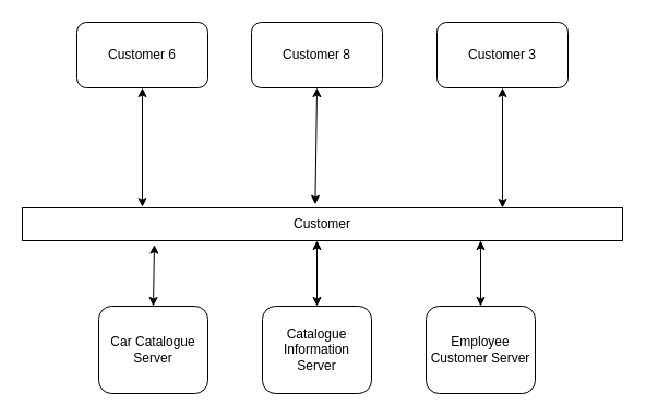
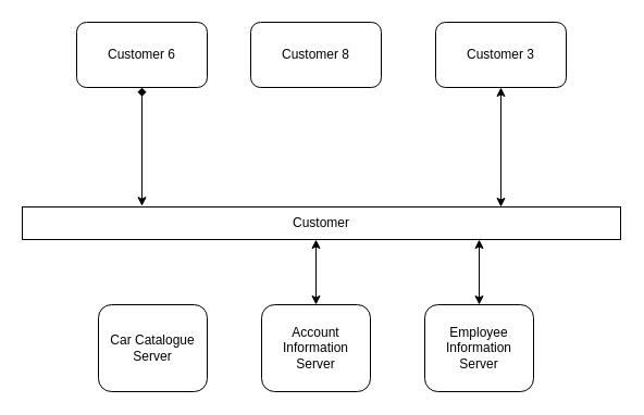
- <mxCell id="8" value="" style="endArrow=classic;startArrow=classic;html=1;rounded=0;entryX=0.5;entryY=1;entryDx=0;entryDy=0;exitX=0.2;exitY=-0.027;exitDx=0;exitDy=0;exitPerimeter=0;" edge="1" parent="1" source="5" target="2"><mxGeometry width="50" height="50" relative="1" as="geometry"><mxPoint x="280" y="230" as="sourcePoint" /><mxPoint x="330" y="180" as="targetPoint" /></mxGeometry></mxCell>
+ <mxCell id="8" value="" style="endArrow=diamond;startArrow=classic;html=1;rounded=0;entryX=0.5;entryY=1;entryDx=0;entryDy=0;exitX=0.2;exitY=-0.027;exitDx=0;exitDy=0;exitPerimeter=0;" edge="1" parent="1" source="5" target="2"><mxGeometry width="50" height="50" relative="1" as="geometry"><mxPoint x="280" y="230" as="sourcePoint" /><mxPoint x="330" y="180" as="targetPoint" /></mxGeometry></mxCell>
- <mxCell id="9" value="" style="endArrow=classic;startArrow=classic;html=1;rounded=0;entryX=0.5;entryY=1;entryDx=0;entryDy=0;exitX=0.488;exitY=-0.107;exitDx=0;exitDy=0;exitPerimeter=0;" edge="1" parent="1" source="5" target="3"><mxGeometry width="50" height="50" relative="1" as="geometry"><mxPoint x="280" y="230" as="sourcePoint" /><mxPoint x="330" y="180" as="targetPoint" /></mxGeometry></mxCell>
- <mxCell id="11" value="" style="endArrow=classic;startArrow=classic;html=1;rounded=0;exitX=0.5;exitY=0;exitDx=0;exitDy=0;entryX=0.22;entryY=1.12;entryDx=0;entryDy=0;entryPerimeter=0;" edge="1" parent="1" source="6" target="5"><mxGeometry width="50" height="50" relative="1" as="geometry"><mxPoint x="280" y="230" as="sourcePoint" /><mxPoint x="330" y="180" as="targetPoint" /></mxGeometry></mxCell>
- <mxCell id="7" value="Catalogue Information Server" style="rounded=1;whiteSpace=wrap;html=1;" vertex="1" parent="1"><mxGeometry x="240" y="280" width="100" height="80" as="geometry" /></mxCell>
+ <mxCell id="7" value="Account Information Server" style="rounded=1;whiteSpace=wrap;html=1;" vertex="1" parent="1"><mxGeometry x="240" y="280" width="100" height="80" as="geometry" /></mxCell>
- <mxCell id="13" value="Employee Customer Server" style="rounded=1;whiteSpace=wrap;html=1;" vertex="1" parent="1"><mxGeometry x="390" y="280" width="100" height="80" as="geometry" /></mxCell>
+ <mxCell id="13" value="Employee Information Server" style="rounded=1;whiteSpace=wrap;html=1;" vertex="1" parent="1"><mxGeometry x="390" y="280" width="100" height="80" as="geometry" /></mxCell>
